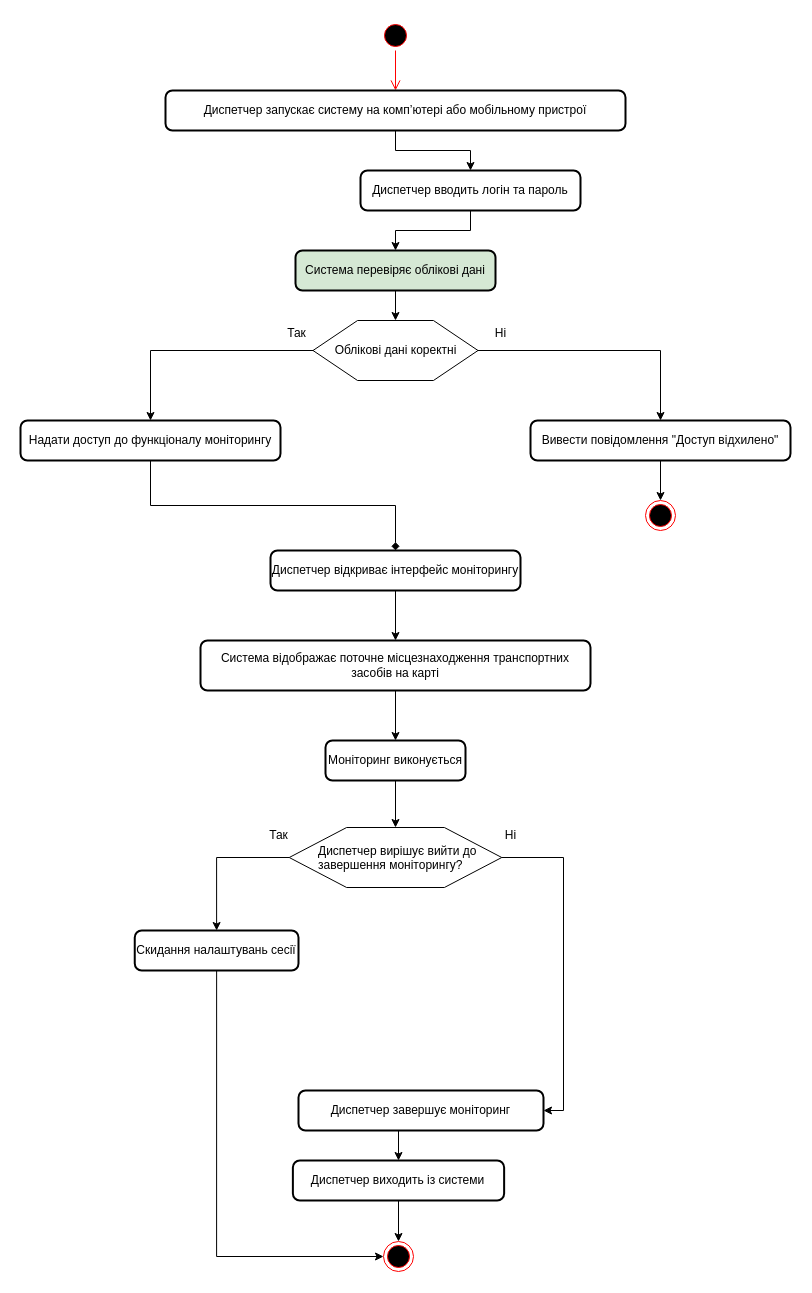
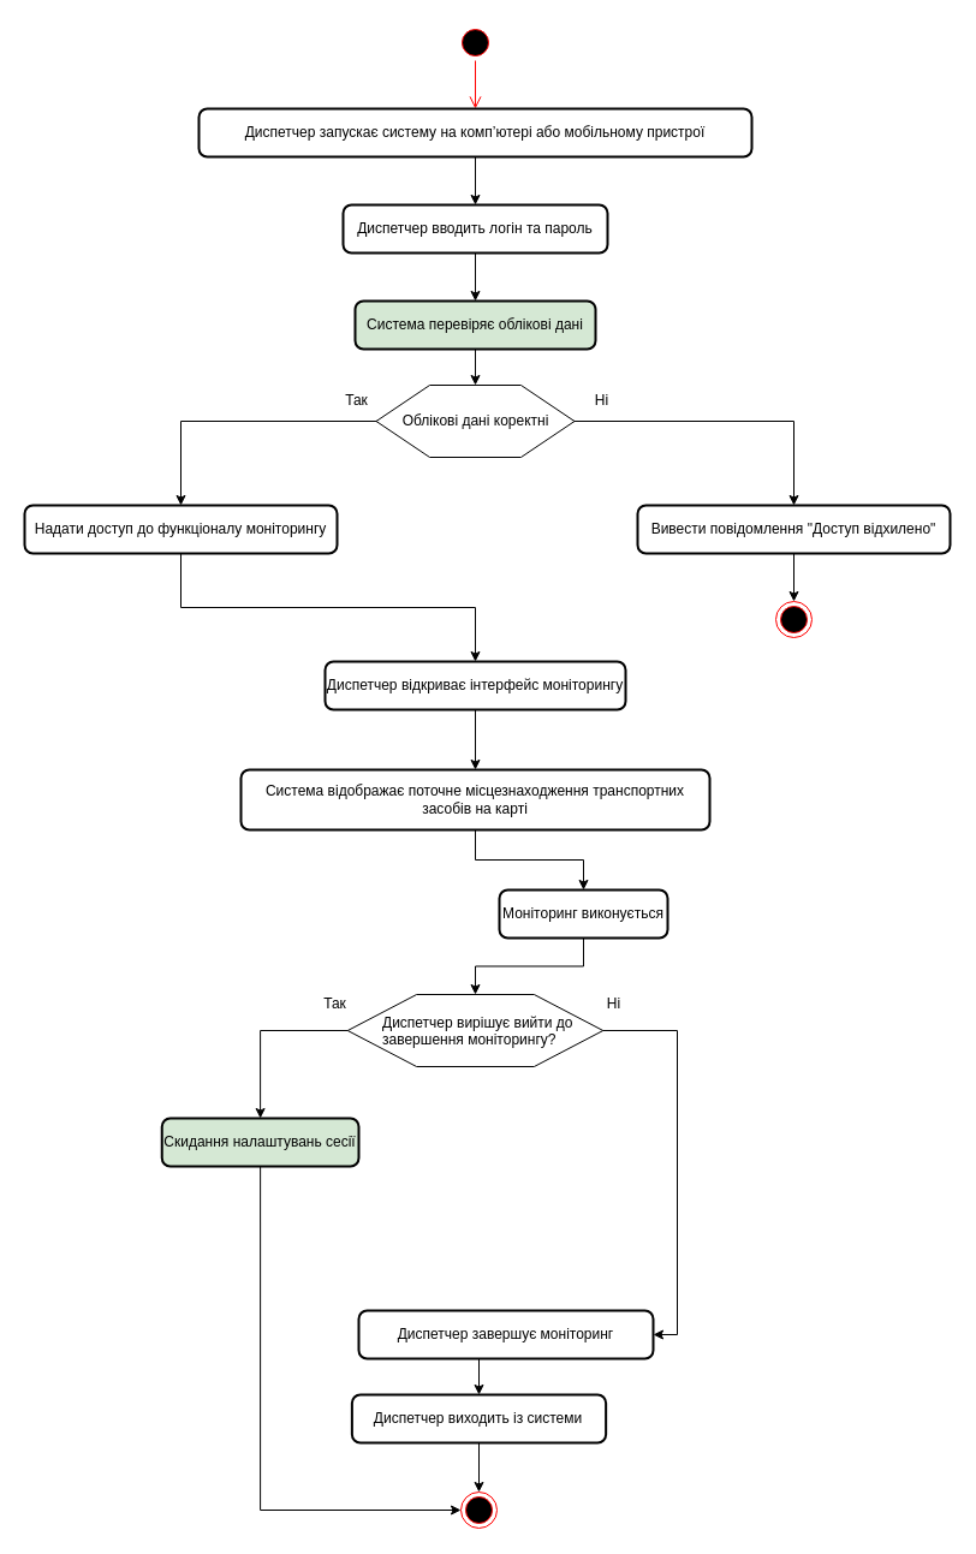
- <mxCell id="7" value="Диспетчер вводить логін та пароль" style="rounded=1;whiteSpace=wrap;html=1;absoluteArcSize=1;arcSize=14;strokeWidth=2;" vertex="1" parent="1"><mxGeometry x="360" y="170" width="220" height="40" as="geometry" /></mxCell>
+ <mxCell id="7" value="Диспетчер вводить логін та пароль" style="rounded=1;whiteSpace=wrap;html=1;absoluteArcSize=1;arcSize=14;strokeWidth=2;" vertex="1" parent="1"><mxGeometry x="285" y="170" width="220" height="40" as="geometry" /></mxCell>
- <mxCell id="16" style="edgeStyle=orthogonalEdgeStyle;rounded=0;orthogonalLoop=1;jettySize=auto;html=1;exitX=0.5;exitY=1;exitDx=0;exitDy=0;entryX=0.5;entryY=0;entryDx=0;entryDy=0;endArrow=diamond;" edge="1" parent="1" source="17" target="19"><mxGeometry relative="1" as="geometry" /></mxCell>
+ <mxCell id="16" style="edgeStyle=orthogonalEdgeStyle;rounded=0;orthogonalLoop=1;jettySize=auto;html=1;exitX=0.5;exitY=1;exitDx=0;exitDy=0;entryX=0.5;entryY=0;entryDx=0;entryDy=0;" edge="1" parent="1" source="17" target="19"><mxGeometry relative="1" as="geometry" /></mxCell>
- <mxCell id="23" value="Моніторинг виконується" style="rounded=1;whiteSpace=wrap;html=1;absoluteArcSize=1;arcSize=14;strokeWidth=2;" vertex="1" parent="1"><mxGeometry x="325" y="740" width="140" height="40" as="geometry" /></mxCell>
+ <mxCell id="23" value="Моніторинг виконується" style="rounded=1;whiteSpace=wrap;html=1;absoluteArcSize=1;arcSize=14;strokeWidth=2;" vertex="1" parent="1"><mxGeometry x="415" y="740" width="140" height="40" as="geometry" /></mxCell>
- <mxCell id="29" value="Скидання налаштувань сесії" style="rounded=1;whiteSpace=wrap;html=1;absoluteArcSize=1;arcSize=14;strokeWidth=2;" vertex="1" parent="1"><mxGeometry x="134.25" y="930" width="163.75" height="40" as="geometry" /></mxCell>
+ <mxCell id="29" value="Скидання налаштувань сесії" style="rounded=1;whiteSpace=wrap;html=1;absoluteArcSize=1;arcSize=14;strokeWidth=2;fillColor=#d5e8d4;" vertex="1" parent="1"><mxGeometry x="134.25" y="930" width="163.75" height="40" as="geometry" /></mxCell>
